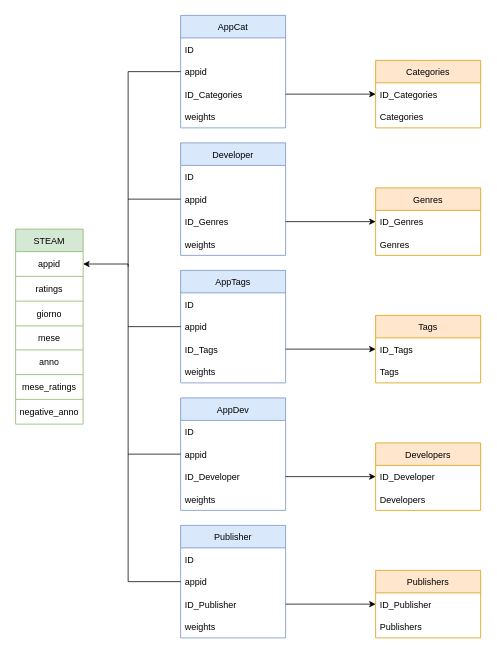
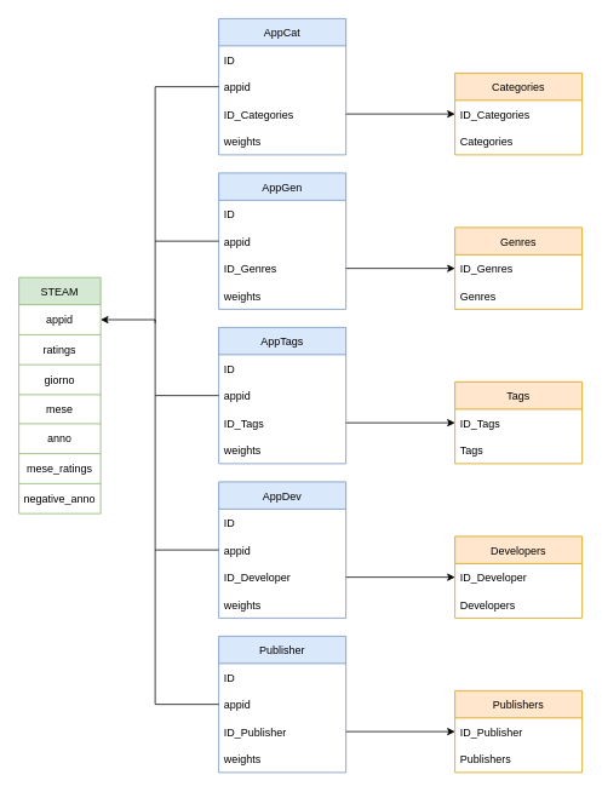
- <mxCell id="22" value="Developer" style="swimlane;fontStyle=0;childLayout=stackLayout;horizontal=1;startSize=30;horizontalStack=0;resizeParent=1;resizeParentMax=0;resizeLast=0;collapsible=1;marginBottom=0;fillColor=#dae8fc;strokeColor=#6c8ebf;" vertex="1" parent="1"><mxGeometry x="240" y="190" width="140" height="150" as="geometry" /></mxCell>
+ <mxCell id="22" value="AppGen" style="swimlane;fontStyle=0;childLayout=stackLayout;horizontal=1;startSize=30;horizontalStack=0;resizeParent=1;resizeParentMax=0;resizeLast=0;collapsible=1;marginBottom=0;fillColor=#dae8fc;strokeColor=#6c8ebf;" vertex="1" parent="1"><mxGeometry x="240" y="190" width="140" height="150" as="geometry" /></mxCell>
